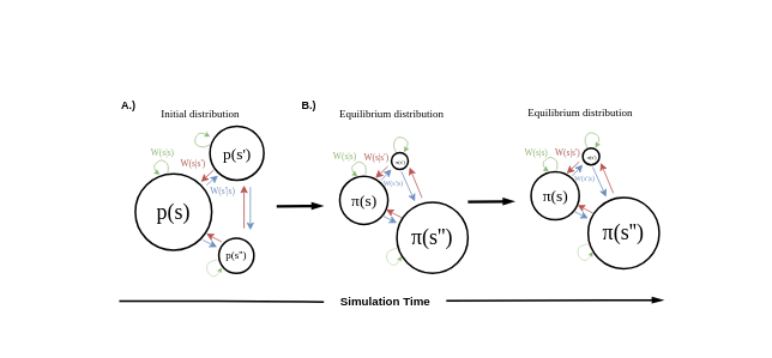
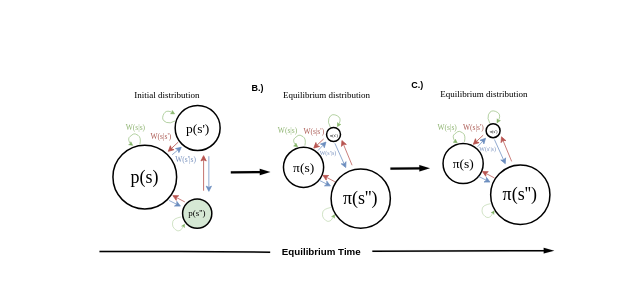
+ <mxCell id="18" value="&lt;b&gt;C.)&lt;/b&gt;" style="text;html=1;align=center;verticalAlign=middle;resizable=0;points=[];autosize=1;strokeColor=none;fillColor=none;" parent="16" vertex="1"><mxGeometry x="118.091" y="-0.002" width="35" height="27" as="geometry" /></mxCell>
- <mxCell id="10" value="&lt;b&gt;A.)&lt;/b&gt;" style="text;html=1;align=center;verticalAlign=middle;resizable=0;points=[];autosize=1;strokeColor=none;fillColor=none;" parent="2" vertex="1"><mxGeometry x="104.002" y="84.269" width="35" height="27" as="geometry" /></mxCell>
- <mxCell id="61" value="&lt;font data-font-src=&quot;https://cdn.jsdelivr.net/gh/dreampulse/computer-modern-web-font@master/fonts.css&quot; face=&quot;meow&quot;&gt;p(s'')&lt;/font&gt;" style="ellipse;whiteSpace=wrap;html=1;aspect=fixed;strokeWidth=2;rotation=0;" parent="60" vertex="1"><mxGeometry x="109.97" y="32.0" width="39.008" height="39.008" as="geometry" /></mxCell>
+ <mxCell id="61" value="&lt;font data-font-src=&quot;https://cdn.jsdelivr.net/gh/dreampulse/computer-modern-web-font@master/fonts.css&quot; face=&quot;meow&quot;&gt;p(s'')&lt;/font&gt;" style="ellipse;whiteSpace=wrap;html=1;aspect=fixed;strokeWidth=2;rotation=0;fillColor=#d5e8d4;" parent="60" vertex="1"><mxGeometry x="109.97" y="32.0" width="39.008" height="39.008" as="geometry" /></mxCell>
- <mxCell id="13" value="&lt;font style=&quot;font-size: 13px;&quot;&gt;&lt;b&gt;Simulation Time&lt;br&gt;&lt;/b&gt;&lt;/font&gt;" style="text;html=1;align=center;verticalAlign=middle;resizable=0;points=[];autosize=1;strokeColor=none;fillColor=none;container=1;" parent="2" vertex="1"><mxGeometry x="340.12" y="297.996" width="136" height="34" as="geometry" /></mxCell>
+ <mxCell id="13" value="&lt;font style=&quot;font-size: 13px;&quot;&gt;&lt;b&gt;Equilibrium Time&lt;br&gt;&lt;/b&gt;&lt;/font&gt;" style="text;html=1;align=center;verticalAlign=middle;resizable=0;points=[];autosize=1;strokeColor=none;fillColor=none;container=1;" parent="2" vertex="1"><mxGeometry x="340.12" y="297.996" width="136" height="34" as="geometry" /></mxCell>
